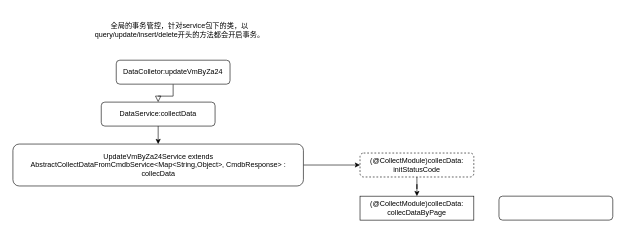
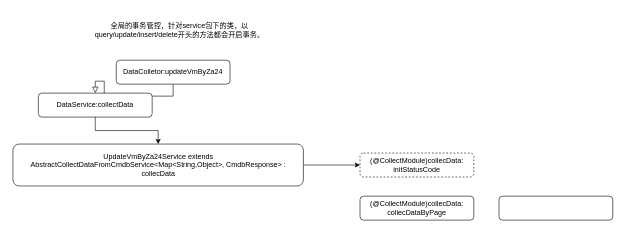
- <mxCell id="5" value="DataService:collectData" style="rounded=1;whiteSpace=wrap;html=1;fontSize=12;glass=0;strokeWidth=1;shadow=0;" vertex="1" parent="1"><mxGeometry x="168" y="170" width="190" height="40" as="geometry" /></mxCell>
+ <mxCell id="5" value="DataService:collectData" style="rounded=1;whiteSpace=wrap;html=1;fontSize=12;glass=0;strokeWidth=1;shadow=0;" vertex="1" parent="1"><mxGeometry x="63" y="155" width="190" height="40" as="geometry" /></mxCell>
- <mxCell id="9" value="" style="edgeStyle=orthogonalEdgeStyle;rounded=0;orthogonalLoop=1;jettySize=auto;html=1;" edge="1" parent="1" source="10" target="11"><mxGeometry relative="1" as="geometry" /></mxCell>
- <mxCell id="11" value="(@CollectModule)collecData: collecDataByPage" style="whiteSpace=wrap;html=1;fontSize=12;glass=0;strokeWidth=1;shadow=0;rounded=0;" vertex="1" parent="1"><mxGeometry x="600" y="327" width="190" height="40" as="geometry" /></mxCell>
+ <mxCell id="11" value="(@CollectModule)collecData: collecDataByPage" style="rounded=1;whiteSpace=wrap;html=1;fontSize=12;glass=0;strokeWidth=1;shadow=0;" vertex="1" parent="1"><mxGeometry x="600" y="327" width="190" height="40" as="geometry" /></mxCell>
